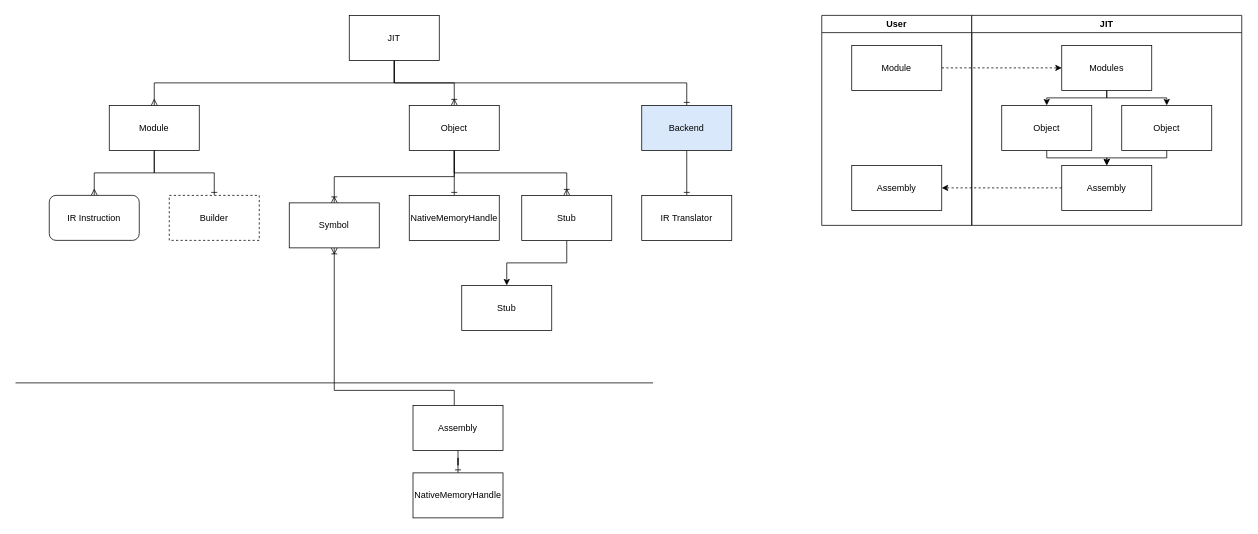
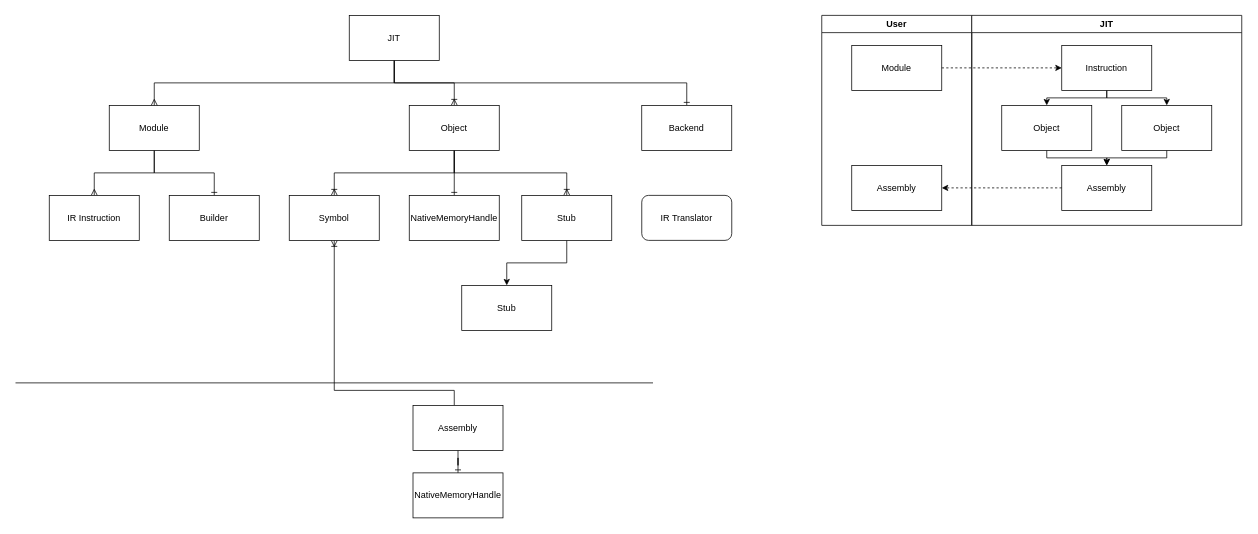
- <mxCell id="33" value="Modules" style="rounded=0;whiteSpace=wrap;html=1;" vertex="1" parent="30"><mxGeometry x="120" y="40" width="120" height="60" as="geometry" /></mxCell>
+ <mxCell id="33" value="Instruction" style="rounded=0;whiteSpace=wrap;html=1;" vertex="1" parent="30"><mxGeometry x="120" y="40" width="120" height="60" as="geometry" /></mxCell>
- <mxCell id="20" value="Backend" style="rounded=0;whiteSpace=wrap;html=1;fillColor=#dae8fc;" vertex="1" parent="1"><mxGeometry x="855" y="140" width="120" height="60" as="geometry" /></mxCell>
+ <mxCell id="20" value="Backend" style="rounded=0;whiteSpace=wrap;html=1;" vertex="1" parent="1"><mxGeometry x="855" y="140" width="120" height="60" as="geometry" /></mxCell>
- <mxCell id="19" style="edgeStyle=orthogonalEdgeStyle;rounded=0;orthogonalLoop=1;jettySize=auto;html=1;exitX=0.5;exitY=1;exitDx=0;exitDy=0;entryX=0.5;entryY=0;entryDx=0;entryDy=0;endArrow=ERone;endFill=0;" edge="1" parent="1" source="20" target="9"><mxGeometry relative="1" as="geometry" /></mxCell>
- <mxCell id="18" value="IR Instruction" style="whiteSpace=wrap;html=1;rounded=1;" vertex="1" parent="1"><mxGeometry x="65" y="260" width="120" height="60" as="geometry" /></mxCell>
+ <mxCell id="18" value="IR Instruction" style="rounded=0;whiteSpace=wrap;html=1;" vertex="1" parent="1"><mxGeometry x="65" y="260" width="120" height="60" as="geometry" /></mxCell>
- <mxCell id="17" value="Builder" style="rounded=0;whiteSpace=wrap;html=1;dashed=1;" vertex="1" parent="1"><mxGeometry x="225" y="260" width="120" height="60" as="geometry" /></mxCell>
+ <mxCell id="17" value="Builder" style="rounded=0;whiteSpace=wrap;html=1;" vertex="1" parent="1"><mxGeometry x="225" y="260" width="120" height="60" as="geometry" /></mxCell>
- <mxCell id="9" value="IR Translator" style="rounded=0;whiteSpace=wrap;html=1;" vertex="1" parent="1"><mxGeometry x="855" y="260" width="120" height="60" as="geometry" /></mxCell>
+ <mxCell id="9" value="IR Translator" style="whiteSpace=wrap;html=1;rounded=1;" vertex="1" parent="1"><mxGeometry x="855" y="260" width="120" height="60" as="geometry" /></mxCell>
- <mxCell id="22" value="Symbol" style="rounded=0;whiteSpace=wrap;html=1;" vertex="1" parent="1"><mxGeometry x="385" y="270" width="120" height="60" as="geometry" /></mxCell>
+ <mxCell id="22" value="Symbol" style="rounded=0;whiteSpace=wrap;html=1;" vertex="1" parent="1"><mxGeometry x="385" y="260" width="120" height="60" as="geometry" /></mxCell>
